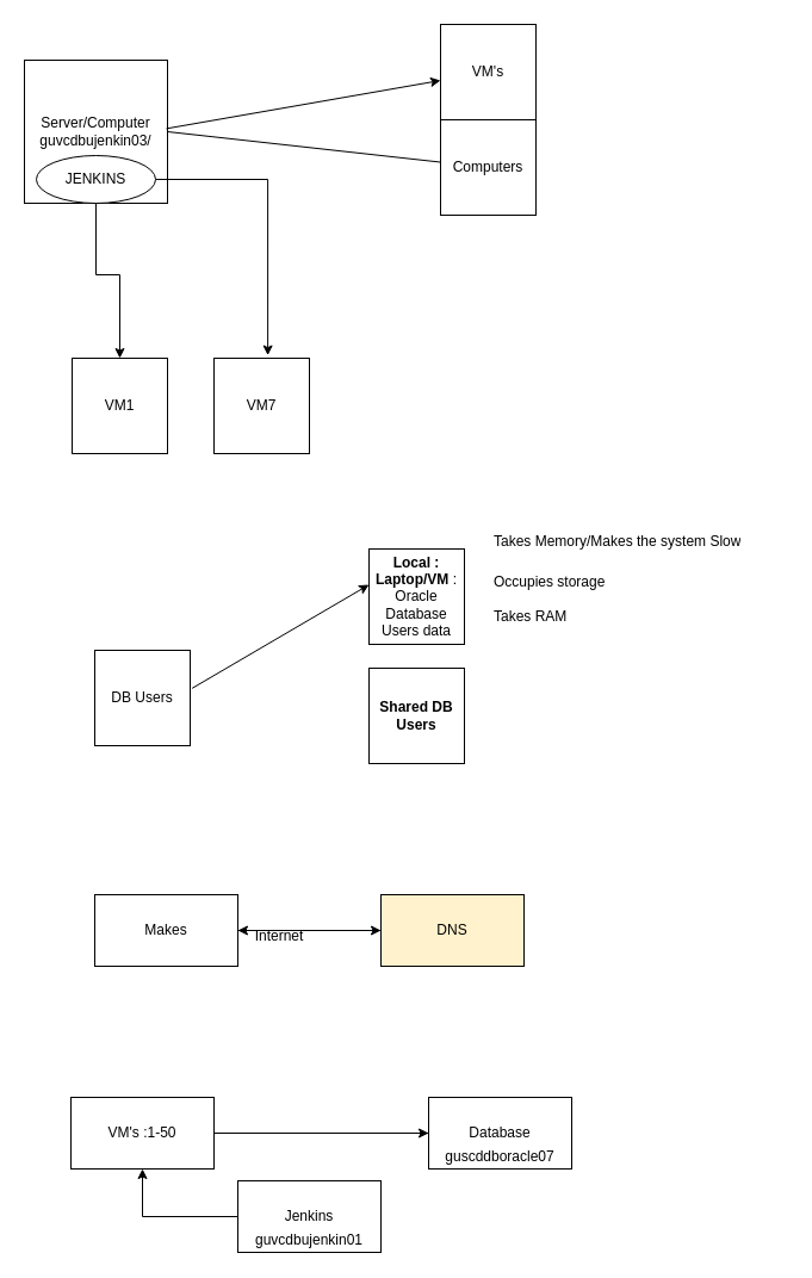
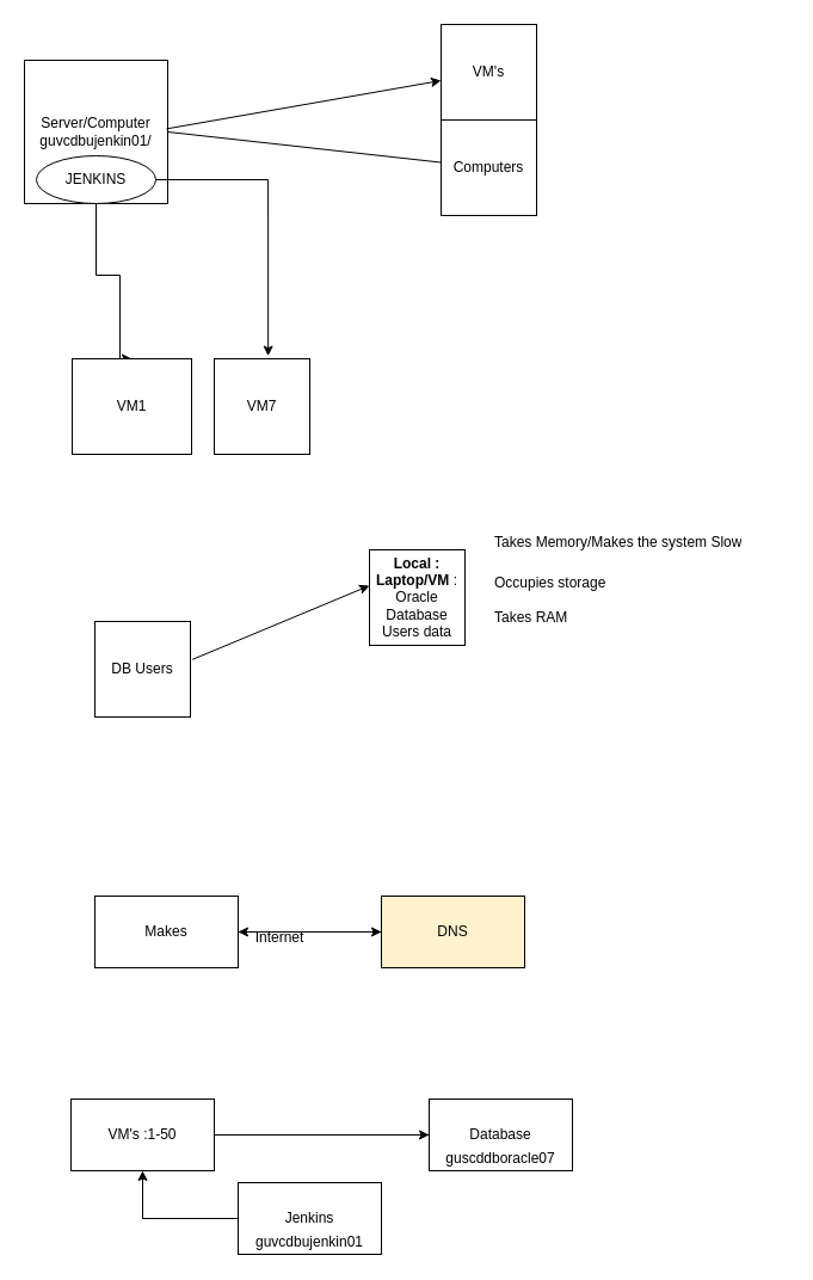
- <mxCell id="2" value="Server/Computer&lt;br&gt;guvcdbujenkin03/" style="whiteSpace=wrap;html=1;aspect=fixed;" vertex="1" parent="1"><mxGeometry x="20" y="50" width="120" height="120" as="geometry" /></mxCell>
+ <mxCell id="2" value="Server/Computer&lt;br&gt;guvcdbujenkin01/" style="whiteSpace=wrap;html=1;aspect=fixed;" vertex="1" parent="1"><mxGeometry x="20" y="50" width="120" height="120" as="geometry" /></mxCell>
- <mxCell id="6" value="VM1" style="whiteSpace=wrap;html=1;aspect=fixed;" vertex="1" parent="1"><mxGeometry x="60" y="300" width="80" height="80" as="geometry" /></mxCell>
+ <mxCell id="6" value="VM1" style="whiteSpace=wrap;html=1;aspect=fixed;" vertex="1" parent="1"><mxGeometry x="60" y="300" width="100" height="80" as="geometry" /></mxCell>
- <mxCell id="8" value="DB Users" style="whiteSpace=wrap;html=1;aspect=fixed;" vertex="1" parent="1"><mxGeometry x="79" y="545" width="80" height="80" as="geometry" /></mxCell>
+ <mxCell id="8" value="DB Users" style="whiteSpace=wrap;html=1;aspect=fixed;" vertex="1" parent="1"><mxGeometry x="79" y="520" width="80" height="80" as="geometry" /></mxCell>
- <mxCell id="14" value="&lt;b&gt;Shared DB Users&lt;/b&gt;" style="whiteSpace=wrap;html=1;aspect=fixed;" vertex="1" parent="1"><mxGeometry x="309" y="560" width="80" height="80" as="geometry" /></mxCell>
